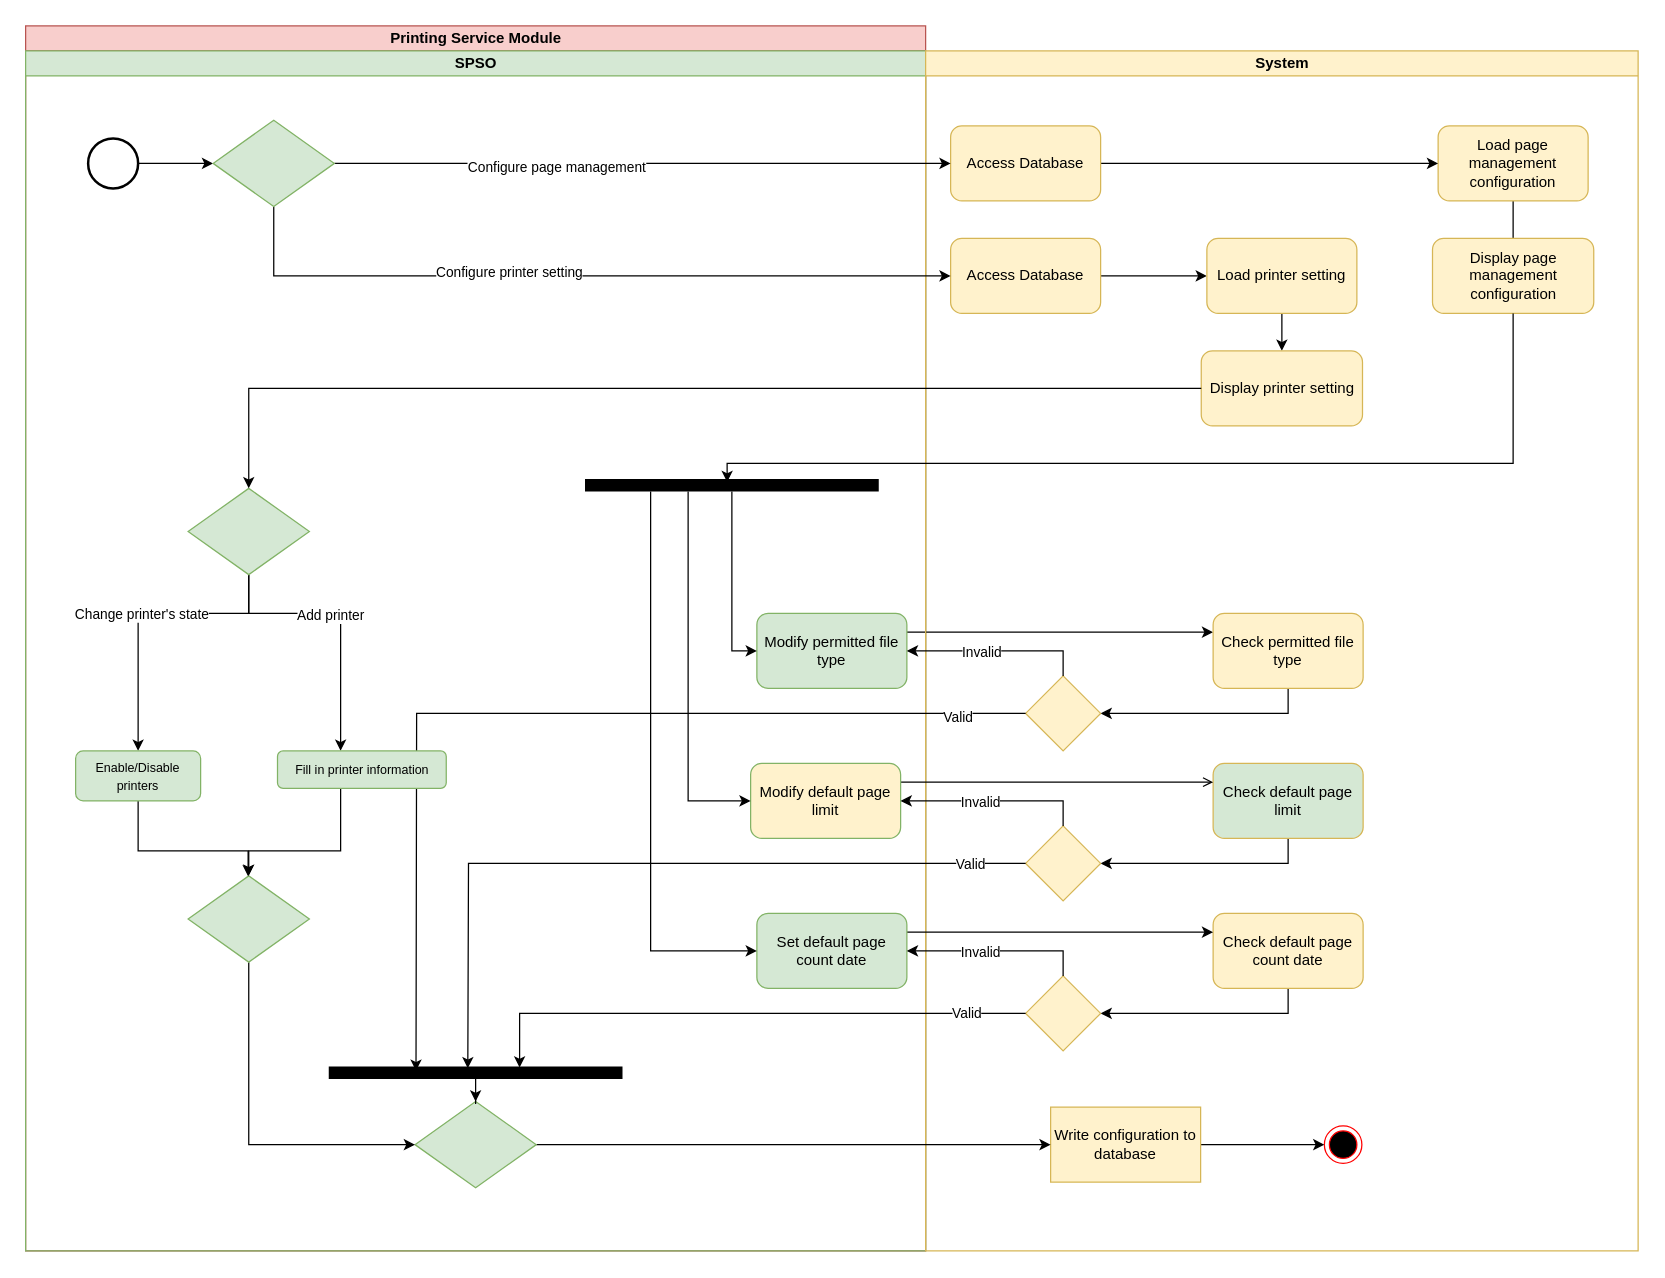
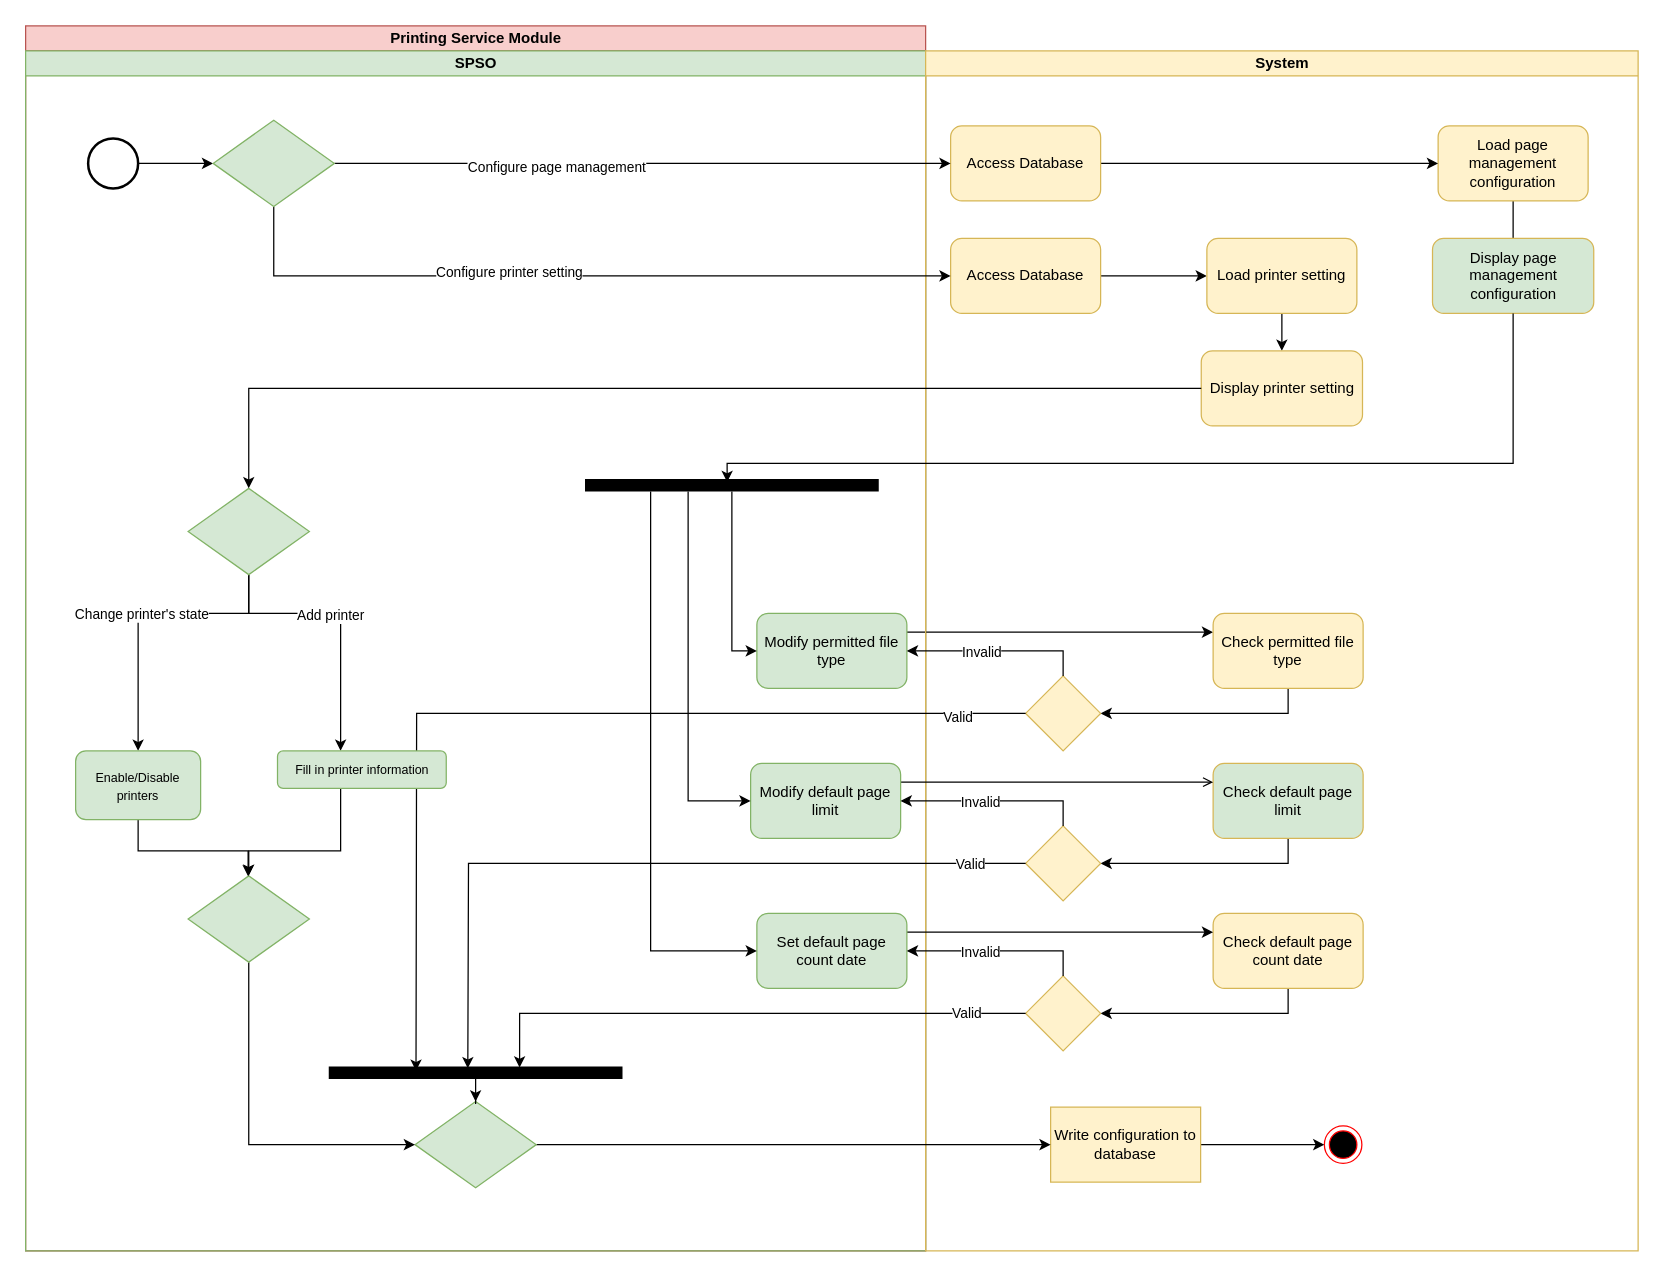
- <mxCell id="22" value="Display page management configuration" style="whiteSpace=wrap;html=1;fillColor=#fff2cc;strokeColor=#d6b656;rounded=1;" vertex="1" parent="10"><mxGeometry x="405.5" y="150" width="129" height="60" as="geometry" /></mxCell>
+ <mxCell id="22" value="Display page management configuration" style="whiteSpace=wrap;html=1;fillColor=#d5e8d4;strokeColor=#d6b656;rounded=1;" vertex="1" parent="10"><mxGeometry x="405.5" y="150" width="129" height="60" as="geometry" /></mxCell>
- <mxCell id="62" value="&lt;font style=&quot;font-size: 10px;&quot;&gt;Enable/Disable printers&lt;/font&gt;" style="rounded=1;whiteSpace=wrap;html=1;fillColor=#d5e8d4;strokeColor=#82b366;" vertex="1" parent="3"><mxGeometry x="40" y="560" width="100" height="40" as="geometry" /></mxCell>
+ <mxCell id="62" value="&lt;font style=&quot;font-size: 10px;&quot;&gt;Enable/Disable printers&lt;/font&gt;" style="rounded=1;whiteSpace=wrap;html=1;fillColor=#d5e8d4;strokeColor=#82b366;" vertex="1" parent="3"><mxGeometry x="40" y="560" width="100" height="55" as="geometry" /></mxCell>
- <mxCell id="64" value="Modify default page limit" style="rounded=1;whiteSpace=wrap;html=1;fillColor=#fff2cc;strokeColor=#82b366;" vertex="1" parent="1"><mxGeometry x="600" y="610" width="120" height="60" as="geometry" /></mxCell>
+ <mxCell id="64" value="Modify default page limit" style="rounded=1;whiteSpace=wrap;html=1;fillColor=#d5e8d4;strokeColor=#82b366;" vertex="1" parent="1"><mxGeometry x="600" y="610" width="120" height="60" as="geometry" /></mxCell>
